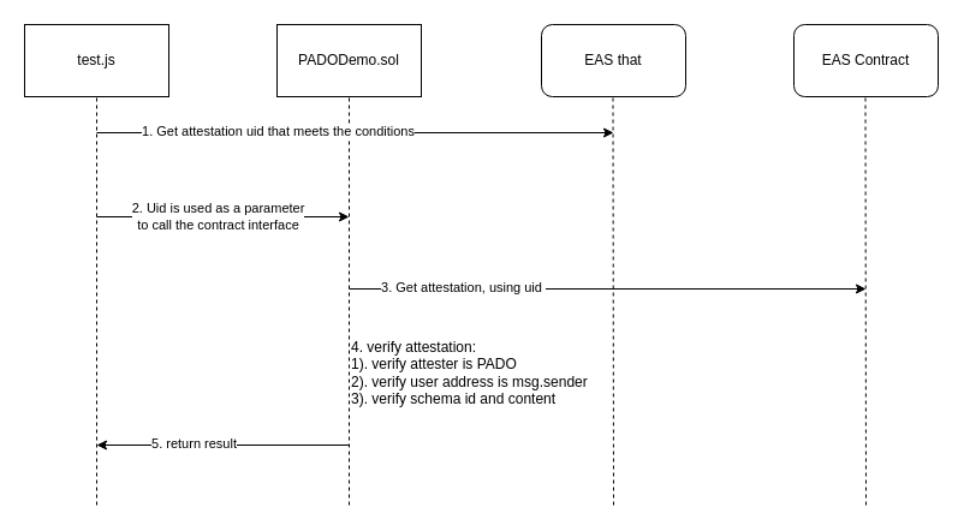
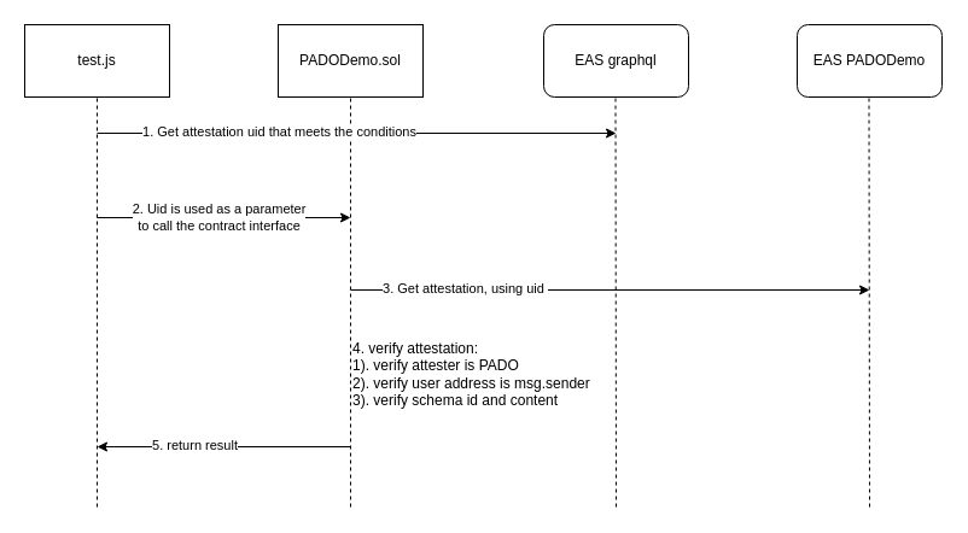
- <mxCell id="3" value="EAS that" style="rounded=1;whiteSpace=wrap;html=1;" vertex="1" parent="1"><mxGeometry x="450" y="20" width="120" height="60" as="geometry" /></mxCell>
+ <mxCell id="3" value="EAS graphql" style="rounded=1;whiteSpace=wrap;html=1;" vertex="1" parent="1"><mxGeometry x="450" y="20" width="120" height="60" as="geometry" /></mxCell>
- <mxCell id="5" value="EAS Contract" style="rounded=1;whiteSpace=wrap;html=1;" vertex="1" parent="1"><mxGeometry x="660" y="20" width="120" height="60" as="geometry" /></mxCell>
+ <mxCell id="5" value="EAS PADODemo" style="rounded=1;whiteSpace=wrap;html=1;" vertex="1" parent="1"><mxGeometry x="660" y="20" width="120" height="60" as="geometry" /></mxCell>
